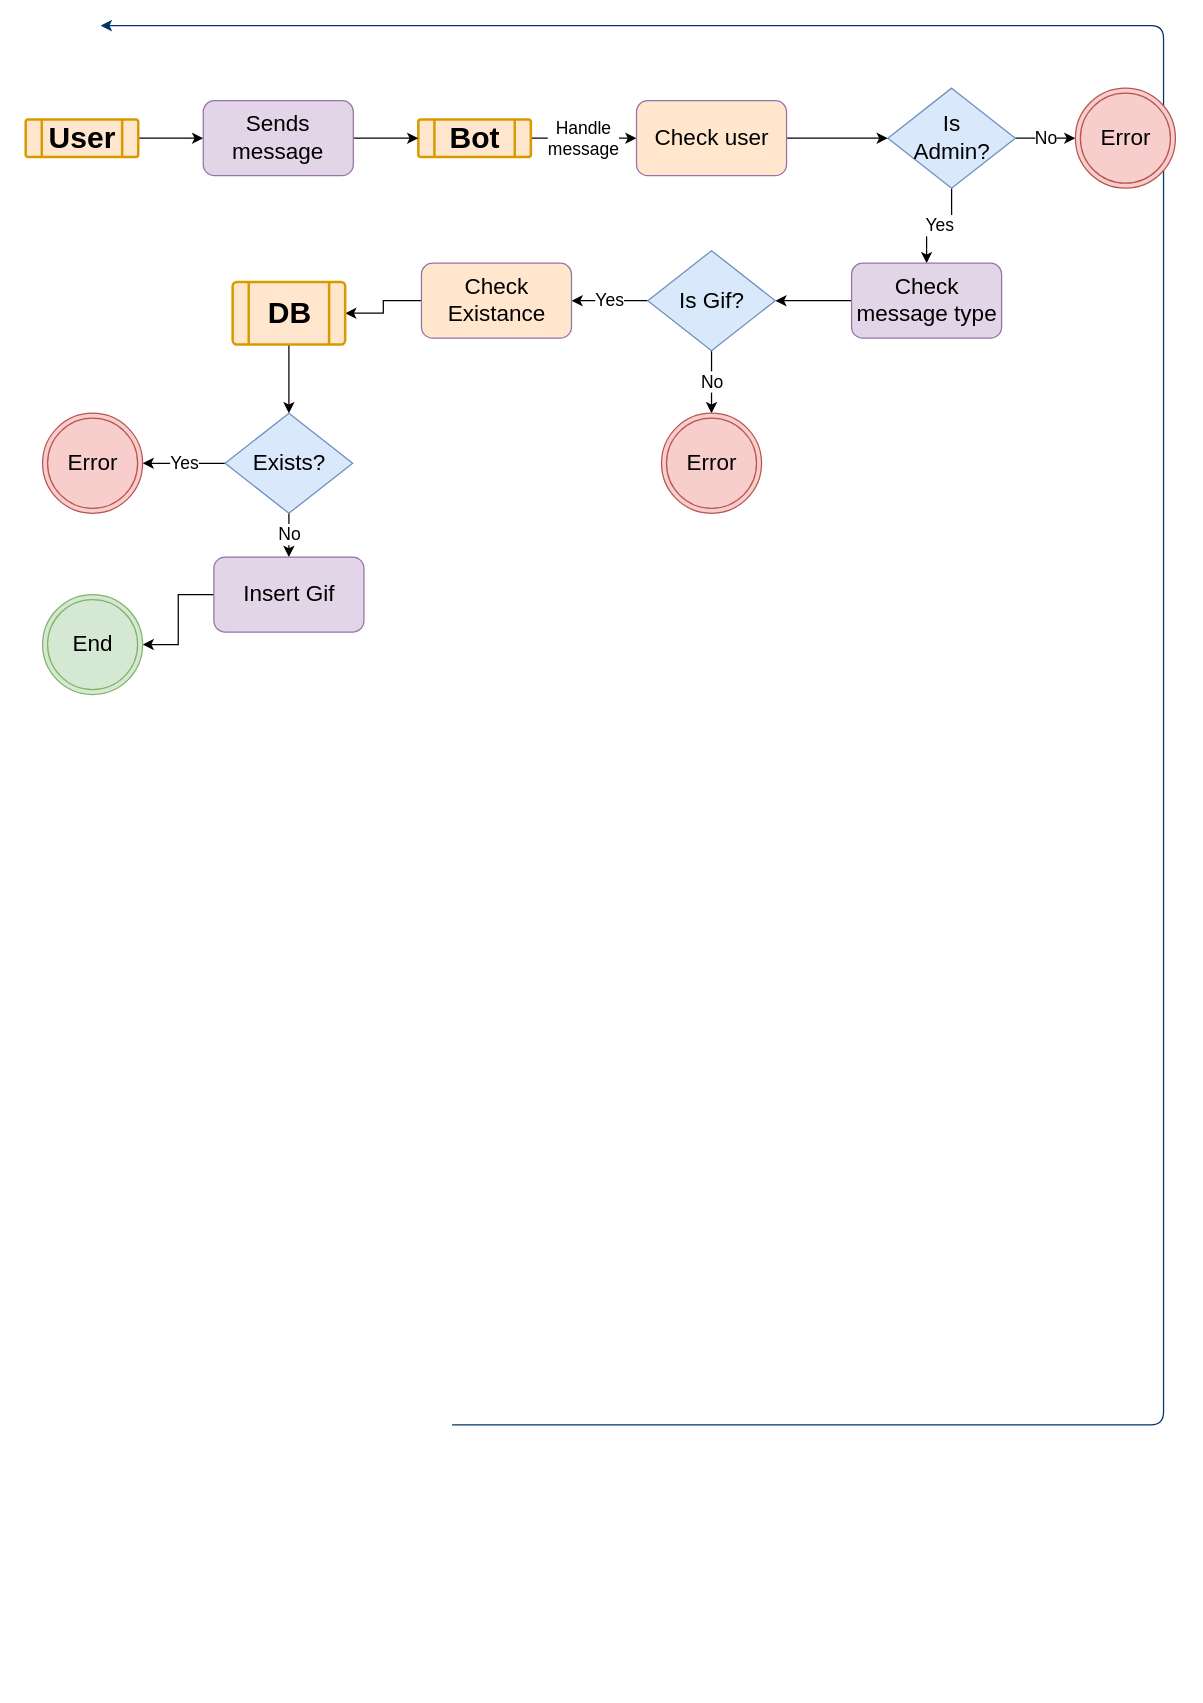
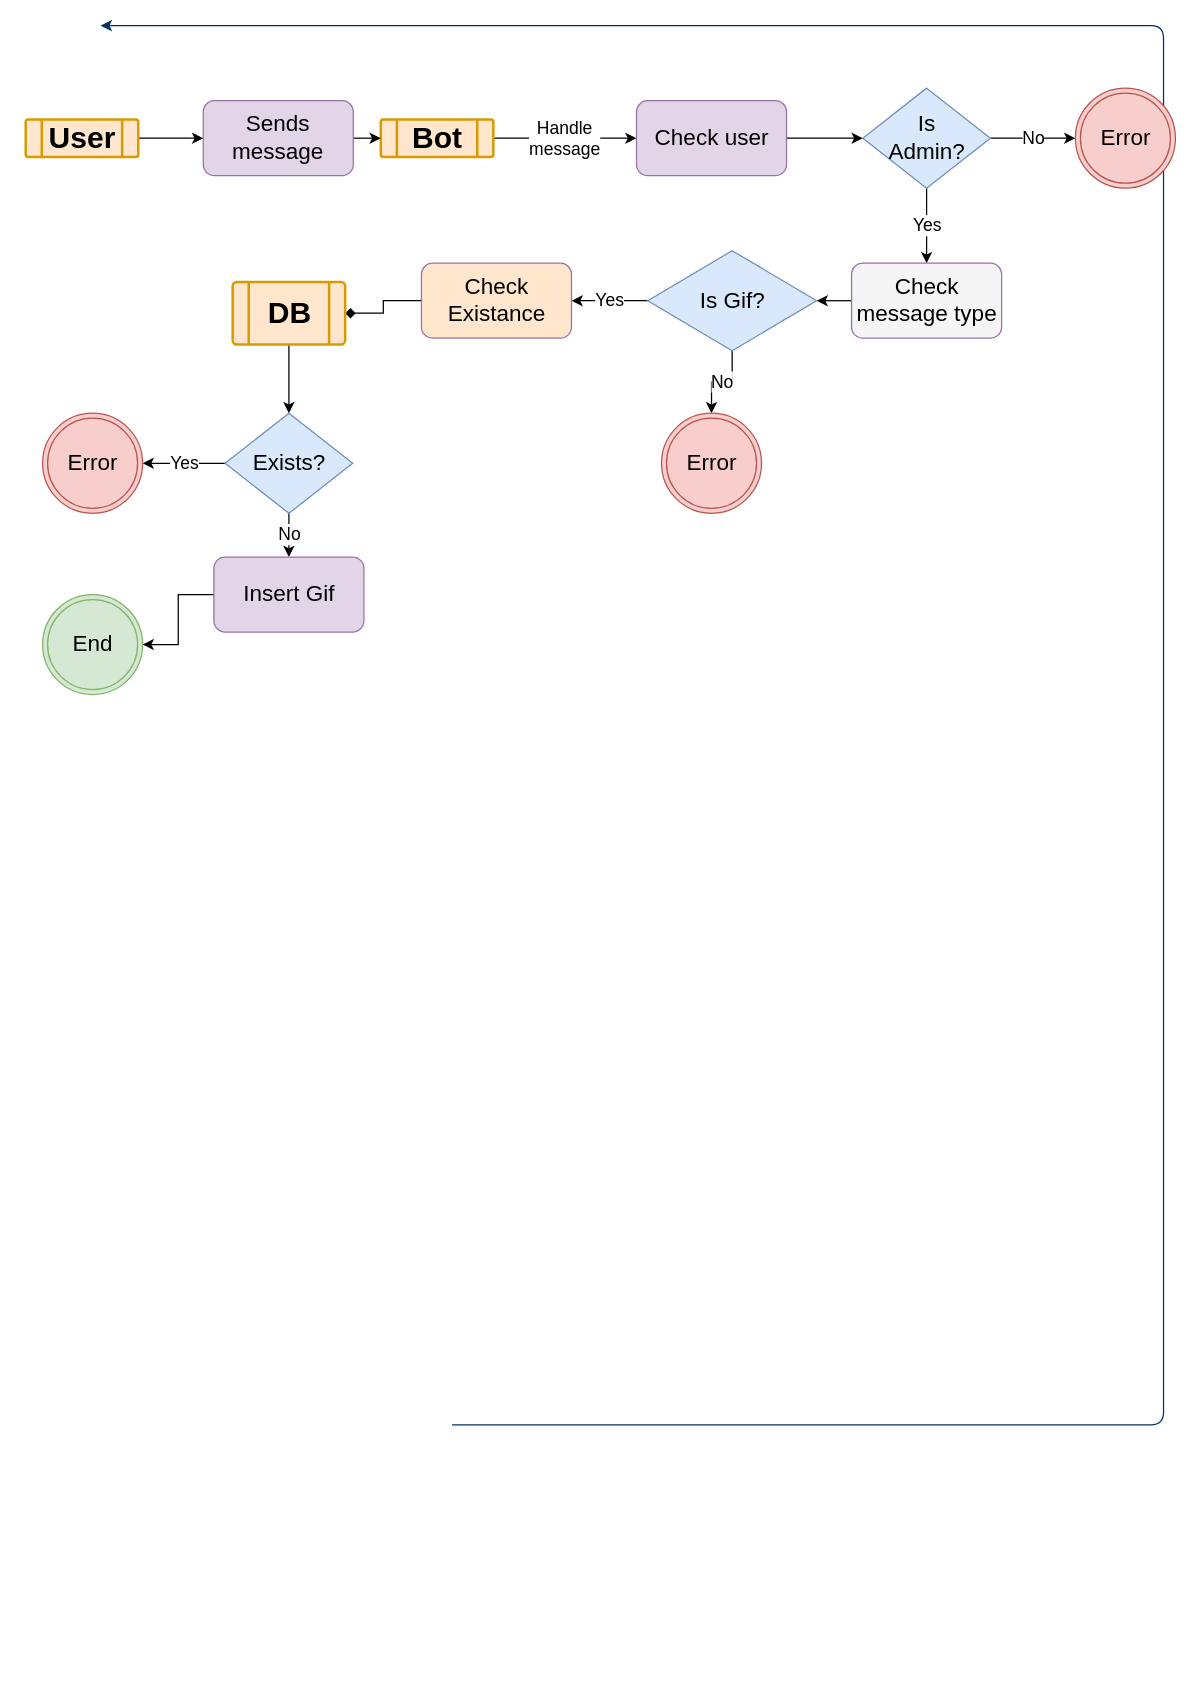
- <mxCell id="4" value="&lt;b&gt;&lt;font style=&quot;font-size: 24px&quot;&gt;Bot&lt;/font&gt;&lt;/b&gt;" style="shape=mxgraph.flowchart.predefined_process;fillColor=#ffe6cc;strokeColor=#d79b00;strokeWidth=2;gradientDirection=north;fontStyle=0;html=1;" vertex="1" parent="1"><mxGeometry x="334" y="95" width="90" height="30" as="geometry" /></mxCell>
+ <mxCell id="4" value="&lt;b&gt;&lt;font style=&quot;font-size: 24px&quot;&gt;Bot&lt;/font&gt;&lt;/b&gt;" style="shape=mxgraph.flowchart.predefined_process;fillColor=#ffe6cc;strokeColor=#d79b00;strokeWidth=2;gradientDirection=north;fontStyle=0;html=1;" vertex="1" parent="1"><mxGeometry x="304" y="95" width="90" height="30" as="geometry" /></mxCell>
- <mxCell id="13" value="&lt;span style=&quot;font-size: 18px&quot;&gt;Check user&lt;/span&gt;" style="rounded=1;whiteSpace=wrap;html=1;fillColor=#ffe6cc;strokeColor=#9673a6;" vertex="1" parent="1"><mxGeometry x="508.5" y="80" width="120" height="60" as="geometry" /></mxCell>
+ <mxCell id="13" value="&lt;span style=&quot;font-size: 18px&quot;&gt;Check user&lt;/span&gt;" style="rounded=1;whiteSpace=wrap;html=1;fillColor=#e1d5e7;strokeColor=#9673a6;" vertex="1" parent="1"><mxGeometry x="508.5" y="80" width="120" height="60" as="geometry" /></mxCell>
- <mxCell id="11" value="&lt;font style=&quot;font-size: 18px&quot;&gt;Is&lt;br&gt;Admin?&lt;/font&gt;" style="rhombus;whiteSpace=wrap;html=1;fillColor=#dae8fc;strokeColor=#6c8ebf;" vertex="1" parent="1"><mxGeometry x="709.5" y="70" width="102" height="80" as="geometry" /></mxCell>
+ <mxCell id="11" value="&lt;font style=&quot;font-size: 18px&quot;&gt;Is&lt;br&gt;Admin?&lt;/font&gt;" style="rhombus;whiteSpace=wrap;html=1;fillColor=#dae8fc;strokeColor=#6c8ebf;" vertex="1" parent="1"><mxGeometry x="689.5" y="70" width="102" height="80" as="geometry" /></mxCell>
- <mxCell id="19" value="&lt;font style=&quot;font-size: 18px&quot;&gt;Is Gif?&lt;br&gt;&lt;/font&gt;" style="rhombus;whiteSpace=wrap;html=1;fillColor=#dae8fc;strokeColor=#6c8ebf;" vertex="1" parent="1"><mxGeometry x="517.5" y="200" width="102" height="80" as="geometry" /></mxCell>
+ <mxCell id="19" value="&lt;font style=&quot;font-size: 18px&quot;&gt;Is Gif?&lt;br&gt;&lt;/font&gt;" style="rhombus;whiteSpace=wrap;html=1;fillColor=#dae8fc;strokeColor=#6c8ebf;" vertex="1" parent="1"><mxGeometry x="517.5" y="200" width="135" height="80" as="geometry" /></mxCell>
- <mxCell id="16" value="&lt;span style=&quot;font-size: 18px&quot;&gt;Check message type&lt;/span&gt;" style="rounded=1;whiteSpace=wrap;html=1;fillColor=#e1d5e7;strokeColor=#9673a6;" vertex="1" parent="1"><mxGeometry x="680.5" y="210" width="120" height="60" as="geometry" /></mxCell>
+ <mxCell id="16" value="&lt;span style=&quot;font-size: 18px&quot;&gt;Check message type&lt;/span&gt;" style="rounded=1;whiteSpace=wrap;html=1;fillColor=#f5f5f5;strokeColor=#9673a6;" vertex="1" parent="1"><mxGeometry x="680.5" y="210" width="120" height="60" as="geometry" /></mxCell>
- <mxCell id="21" style="edgeStyle=orthogonalEdgeStyle;rounded=0;orthogonalLoop=1;jettySize=auto;html=1;exitX=0;exitY=0.5;exitDx=0;exitDy=0;entryX=1;entryY=0.5;entryDx=0;entryDy=0;entryPerimeter=0;fontSize=14;" edge="1" parent="1" source="22" target="24"><mxGeometry relative="1" as="geometry" /></mxCell>
+ <mxCell id="21" style="edgeStyle=orthogonalEdgeStyle;rounded=0;orthogonalLoop=1;jettySize=auto;html=1;exitX=0;exitY=0.5;exitDx=0;exitDy=0;entryX=1;entryY=0.5;entryDx=0;entryDy=0;entryPerimeter=0;fontSize=14;endArrow=diamond;" edge="1" parent="1" source="22" target="24"><mxGeometry relative="1" as="geometry" /></mxCell>
